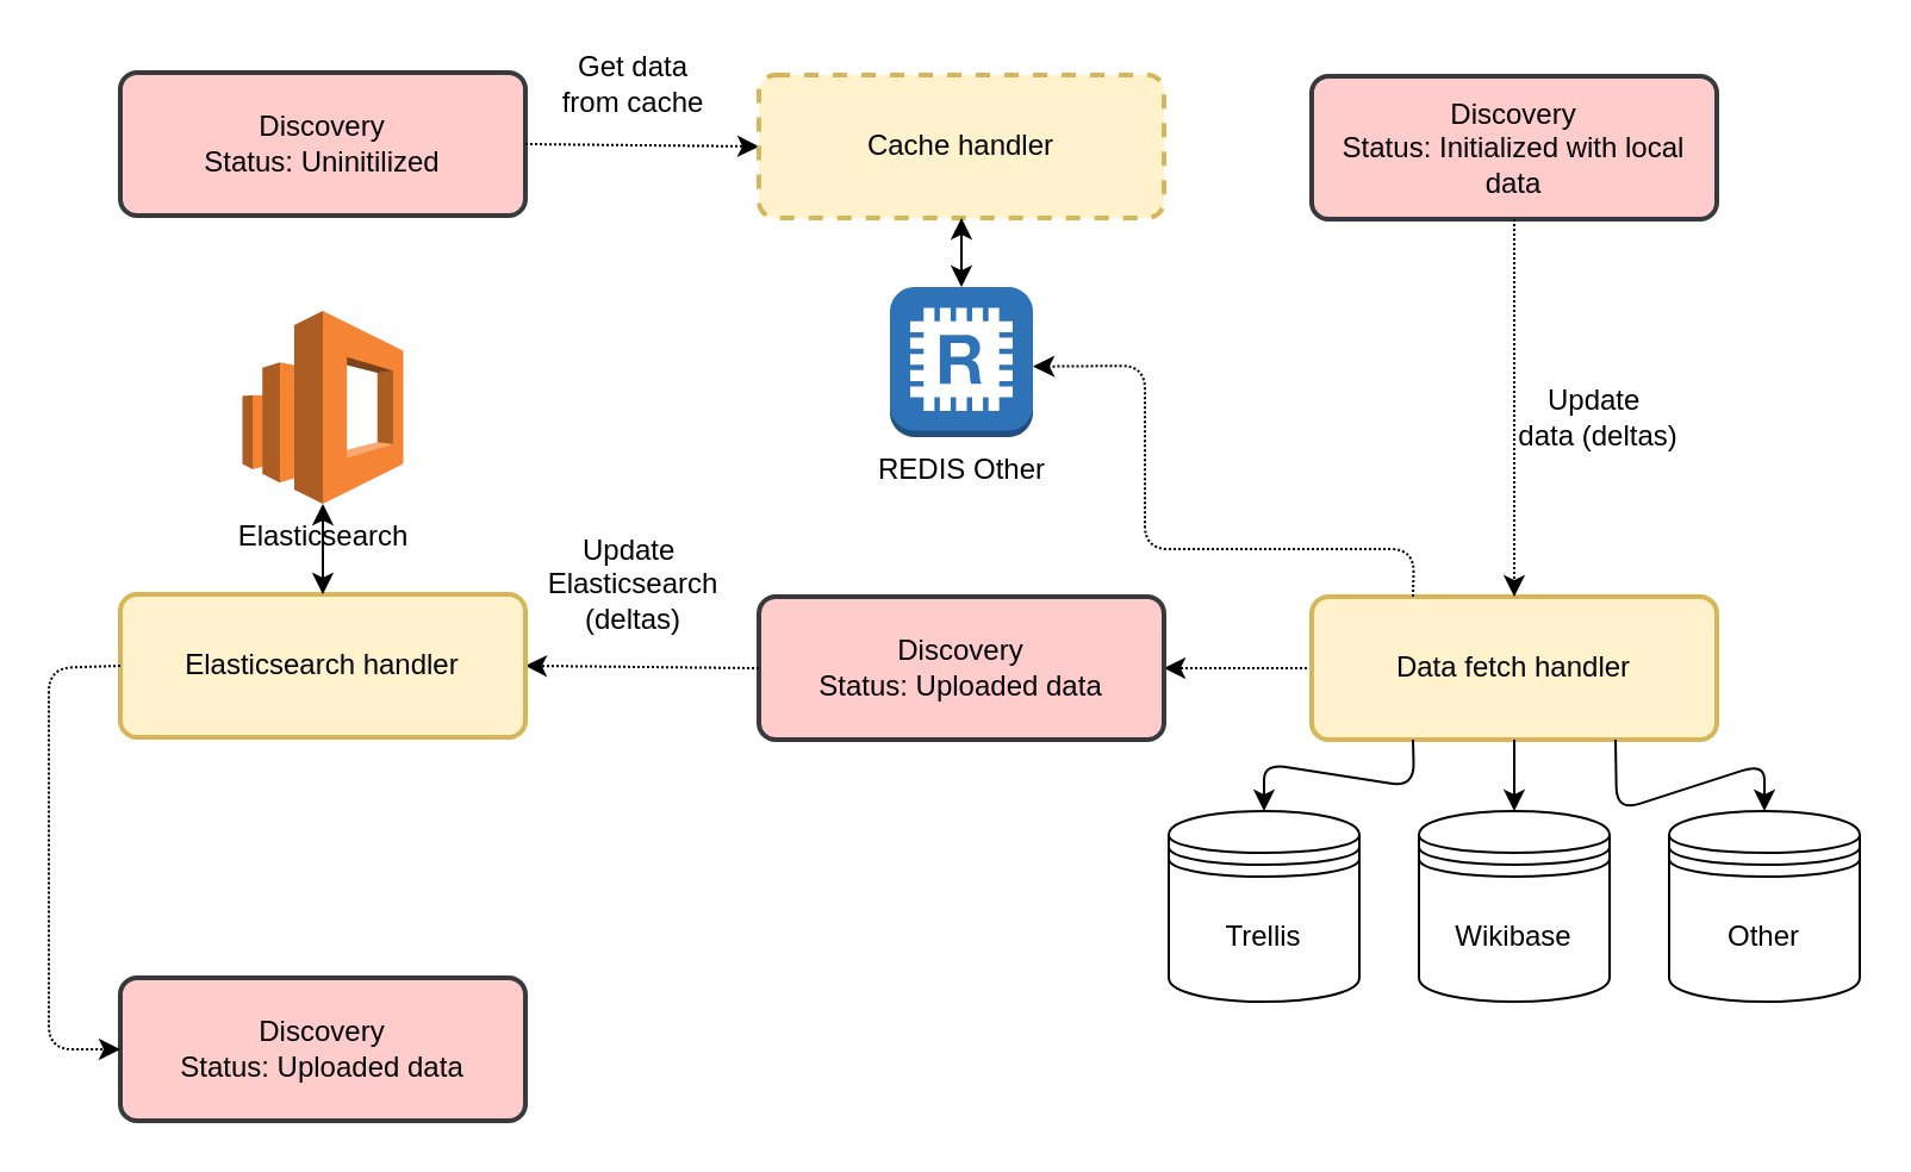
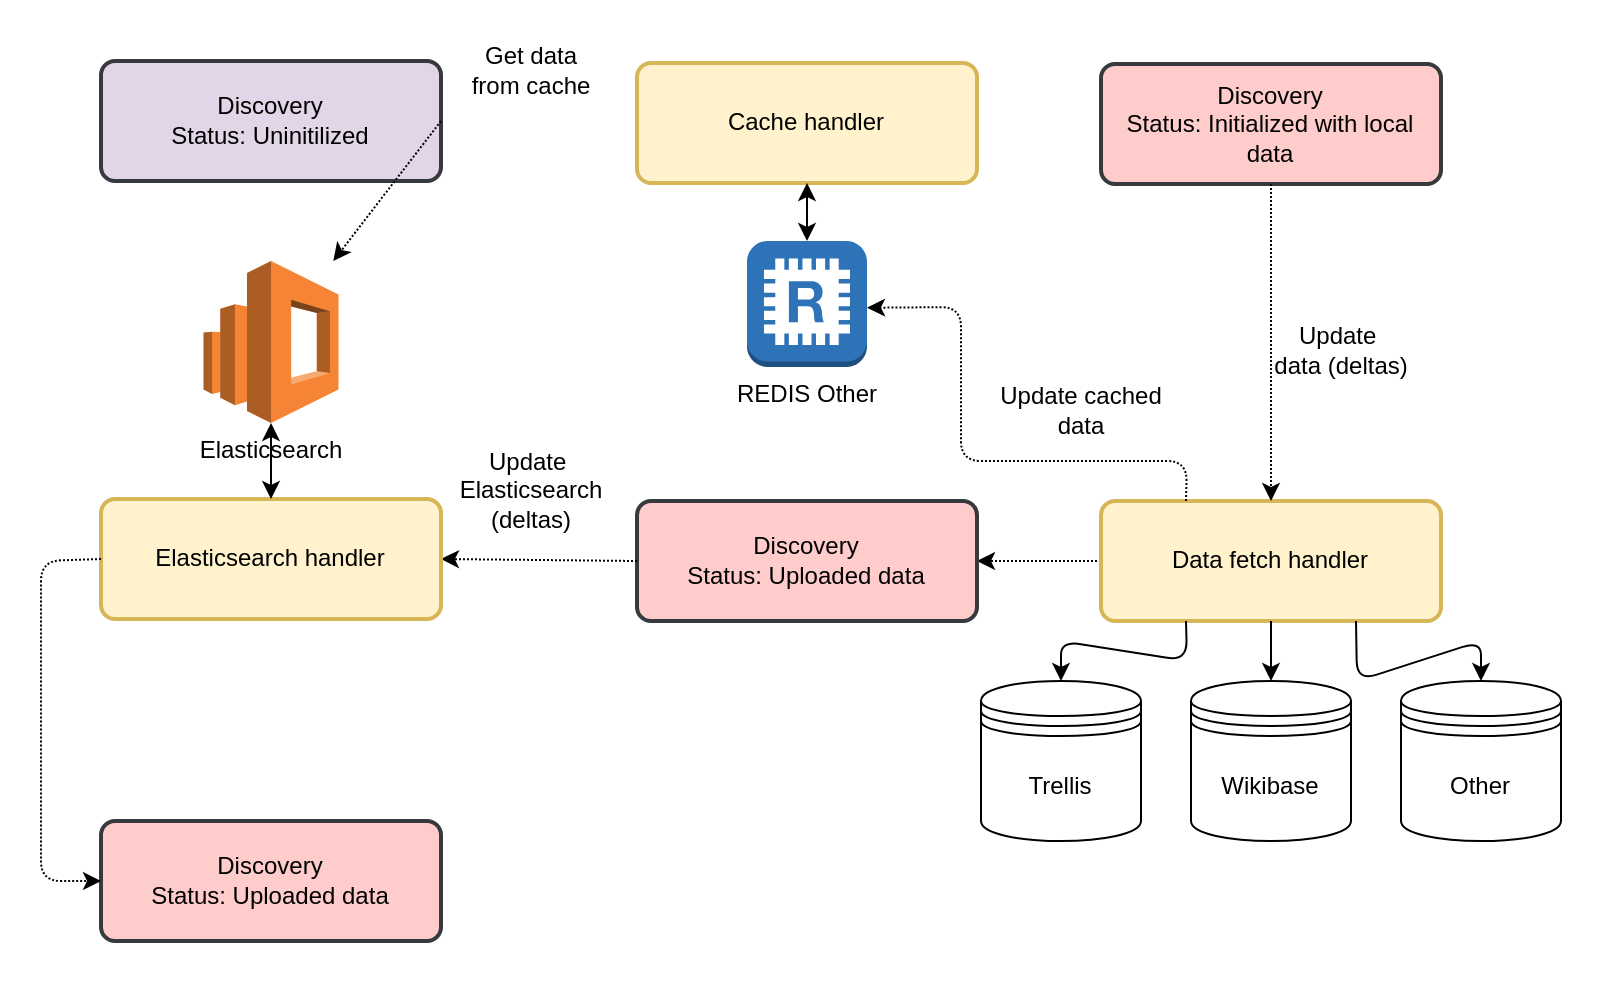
- <mxCell id="2" value="Discovery&lt;br&gt;Status: Uninitilized" style="rounded=1;whiteSpace=wrap;html=1;absoluteArcSize=1;arcSize=14;strokeWidth=2;fillColor=#ffcccc;strokeColor=#36393d;" vertex="1" parent="1"><mxGeometry x="50" y="30" width="170" height="60" as="geometry" /></mxCell>
+ <mxCell id="2" value="Discovery&lt;br&gt;Status: Uninitilized" style="rounded=1;whiteSpace=wrap;html=1;absoluteArcSize=1;arcSize=14;strokeWidth=2;fillColor=#e1d5e7;strokeColor=#36393d;" vertex="1" parent="1"><mxGeometry x="50" y="30" width="170" height="60" as="geometry" /></mxCell>
- <mxCell id="4" value="" style="endArrow=classic;html=1;exitX=1;exitY=0.5;exitDx=0;exitDy=0;dashed=1;dashPattern=1 1;entryX=0;entryY=0.5;entryDx=0;entryDy=0;" edge="1" parent="1" source="2" target="18"><mxGeometry width="50" height="50" relative="1" as="geometry"><mxPoint x="50" y="160" as="sourcePoint" /><mxPoint x="100" y="110" as="targetPoint" /></mxGeometry></mxCell>
+ <mxCell id="4" value="" style="endArrow=classic;html=1;exitX=1;exitY=0.5;exitDx=0;exitDy=0;dashed=1;dashPattern=1 1;" edge="1" parent="1" source="2" target="22"><mxGeometry width="50" height="50" relative="1" as="geometry"><mxPoint x="50" y="160" as="sourcePoint" /><mxPoint x="100" y="110" as="targetPoint" /></mxGeometry></mxCell>
- <mxCell id="18" value="Cache handler" style="rounded=1;whiteSpace=wrap;html=1;absoluteArcSize=1;arcSize=14;strokeWidth=2;fillColor=#fff2cc;strokeColor=#d6b656;dashed=1;" vertex="1" parent="1"><mxGeometry x="318" y="31" width="170" height="60" as="geometry" /></mxCell>
+ <mxCell id="18" value="Cache handler" style="rounded=1;whiteSpace=wrap;html=1;absoluteArcSize=1;arcSize=14;strokeWidth=2;fillColor=#fff2cc;strokeColor=#d6b656;" vertex="1" parent="1"><mxGeometry x="318" y="31" width="170" height="60" as="geometry" /></mxCell>
+ <mxCell id="21" value="Update cached&lt;br&gt;data" style="text;html=1;align=center;verticalAlign=middle;resizable=0;points=[];;autosize=1;" vertex="1" parent="1"><mxGeometry x="490" y="190" width="100" height="30" as="geometry" /></mxCell>
